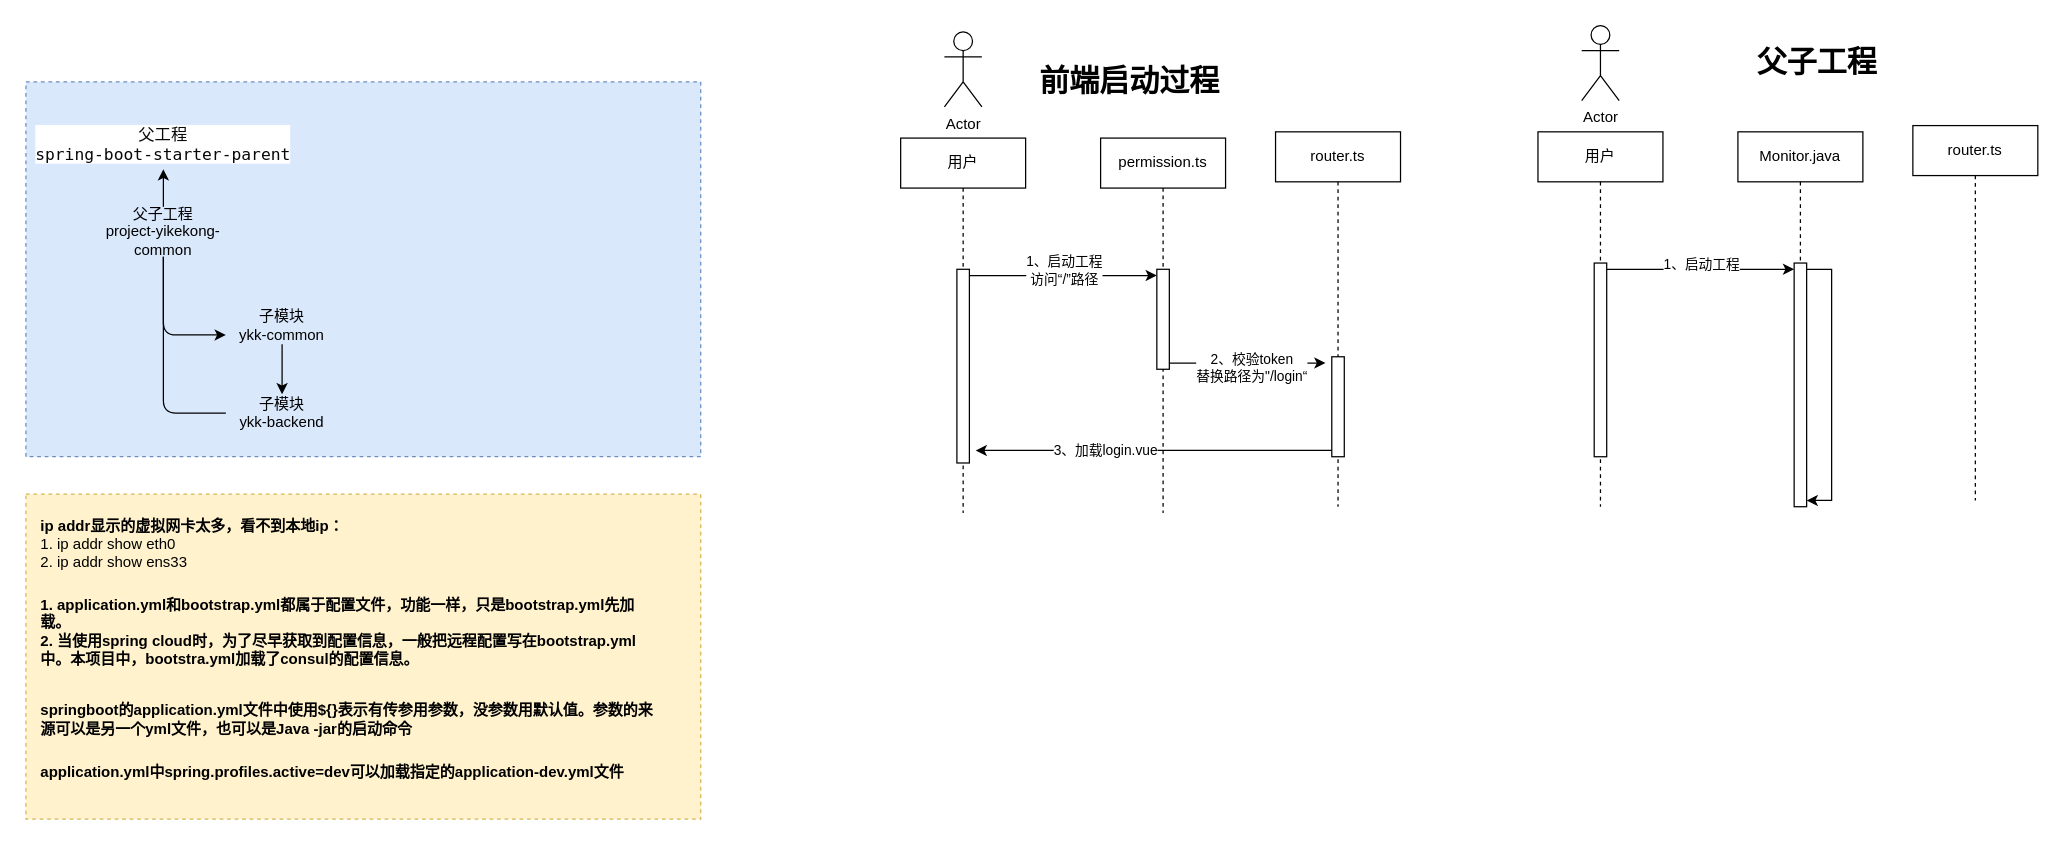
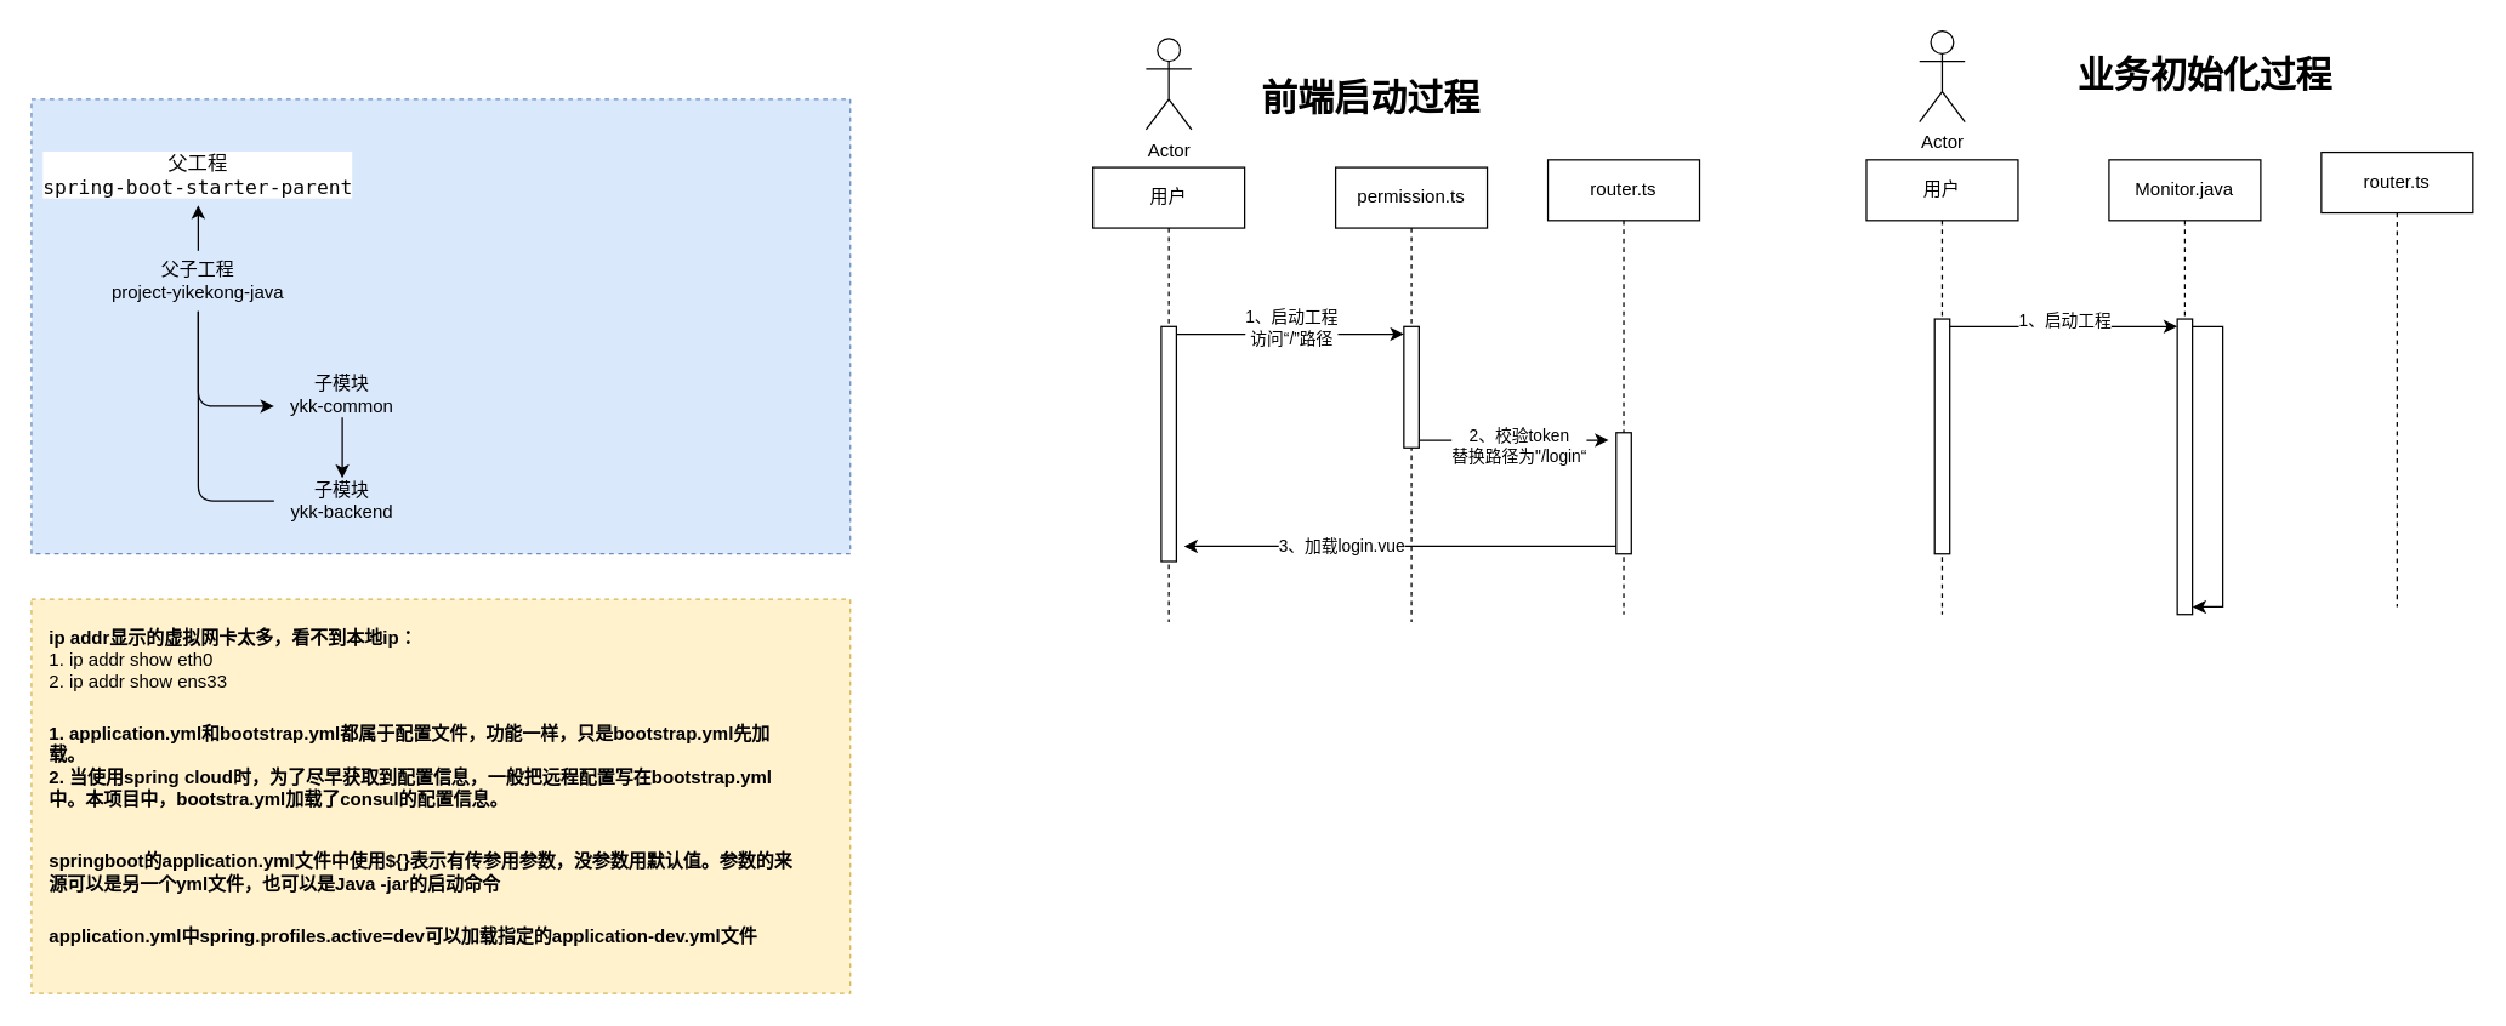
- <mxCell id="39" value="父子工程" style="text;strokeColor=none;fillColor=none;html=1;fontSize=24;fontStyle=1;verticalAlign=middle;align=center;" vertex="1" parent="1"><mxGeometry x="1375" y="30" width="155" height="40" as="geometry" /></mxCell>
+ <mxCell id="39" value="业务初始化过程" style="text;strokeColor=none;fillColor=none;html=1;fontSize=24;fontStyle=1;verticalAlign=middle;align=center;" vertex="1" parent="1"><mxGeometry x="1375" y="30" width="155" height="40" as="geometry" /></mxCell>
- <mxCell id="6" value="父子工程&lt;div&gt;project-yikekong-common&lt;/div&gt;" style="text;html=1;align=center;verticalAlign=middle;whiteSpace=wrap;rounded=0;" vertex="1" parent="1"><mxGeometry x="70" y="165" width="120" height="40" as="geometry" /></mxCell>
+ <mxCell id="6" value="父子工程&lt;div&gt;project-yikekong-java&lt;/div&gt;" style="text;html=1;align=center;verticalAlign=middle;whiteSpace=wrap;rounded=0;" vertex="1" parent="1"><mxGeometry x="70" y="165" width="120" height="40" as="geometry" /></mxCell>
